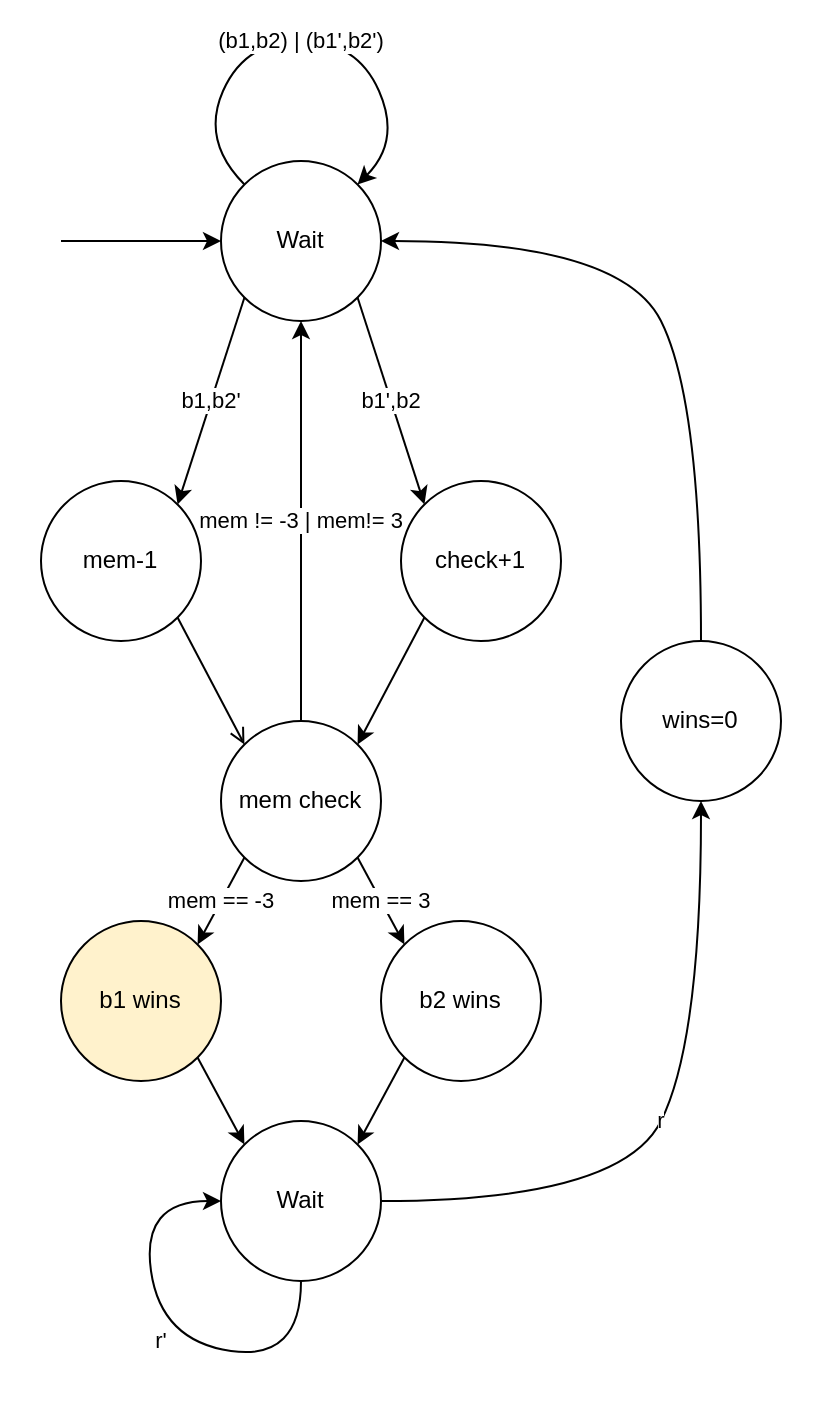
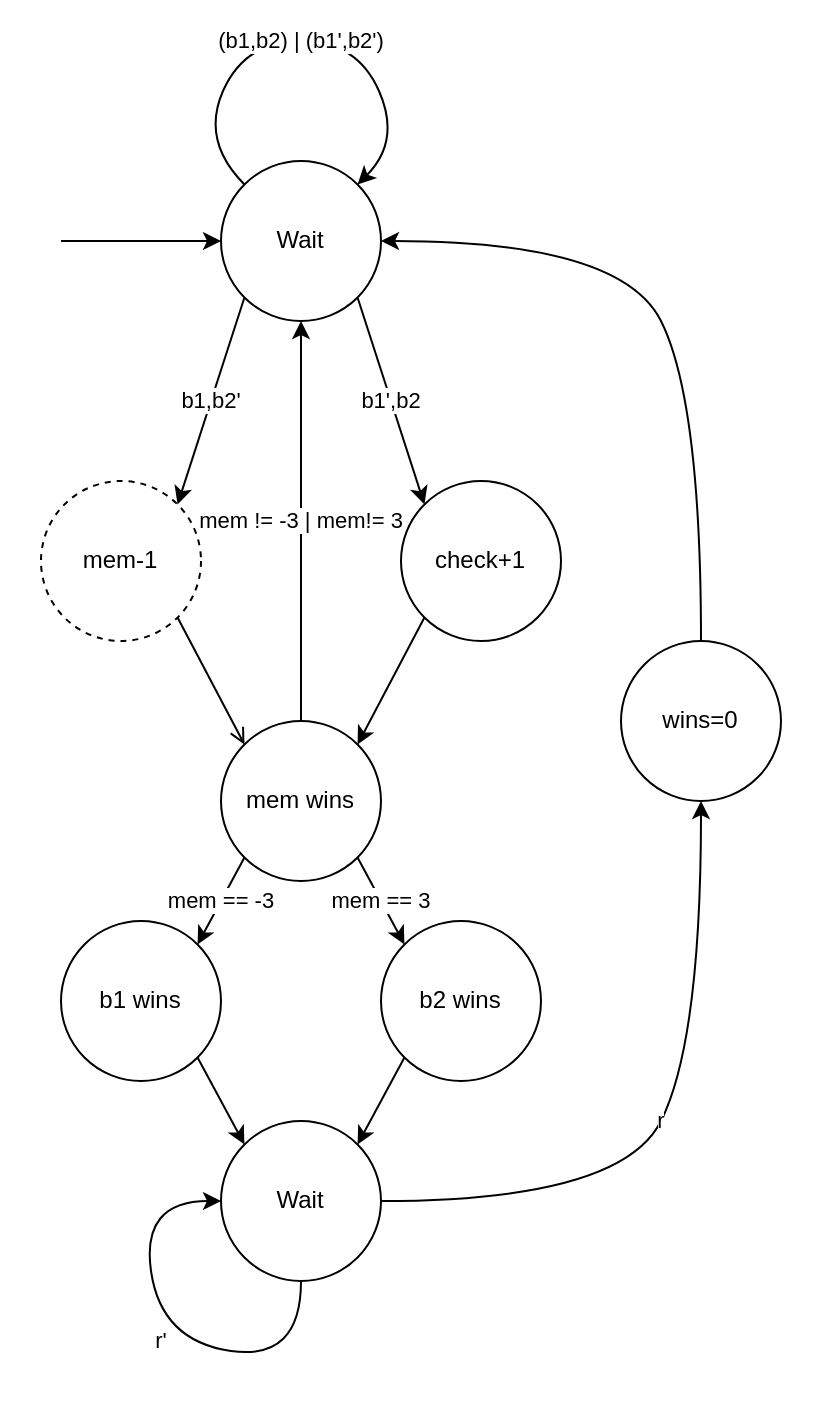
- <mxCell id="2" value="mem-1" style="ellipse;whiteSpace=wrap;html=1;aspect=fixed;" parent="1" vertex="1"><mxGeometry x="20" y="240" width="80" height="80" as="geometry" /></mxCell>
+ <mxCell id="2" value="mem-1" style="ellipse;whiteSpace=wrap;html=1;aspect=fixed;dashed=1;" parent="1" vertex="1"><mxGeometry x="20" y="240" width="80" height="80" as="geometry" /></mxCell>
- <mxCell id="9" value="mem check" style="ellipse;whiteSpace=wrap;html=1;aspect=fixed;" parent="1" vertex="1"><mxGeometry x="110" y="360" width="80" height="80" as="geometry" /></mxCell>
+ <mxCell id="9" value="mem wins" style="ellipse;whiteSpace=wrap;html=1;aspect=fixed;" parent="1" vertex="1"><mxGeometry x="110" y="360" width="80" height="80" as="geometry" /></mxCell>
- <mxCell id="22" value="b1 wins" style="ellipse;whiteSpace=wrap;html=1;aspect=fixed;fillColor=#fff2cc;" parent="1" vertex="1"><mxGeometry x="30" y="460" width="80" height="80" as="geometry" /></mxCell>
+ <mxCell id="22" value="b1 wins" style="ellipse;whiteSpace=wrap;html=1;aspect=fixed;" parent="1" vertex="1"><mxGeometry x="30" y="460" width="80" height="80" as="geometry" /></mxCell>
